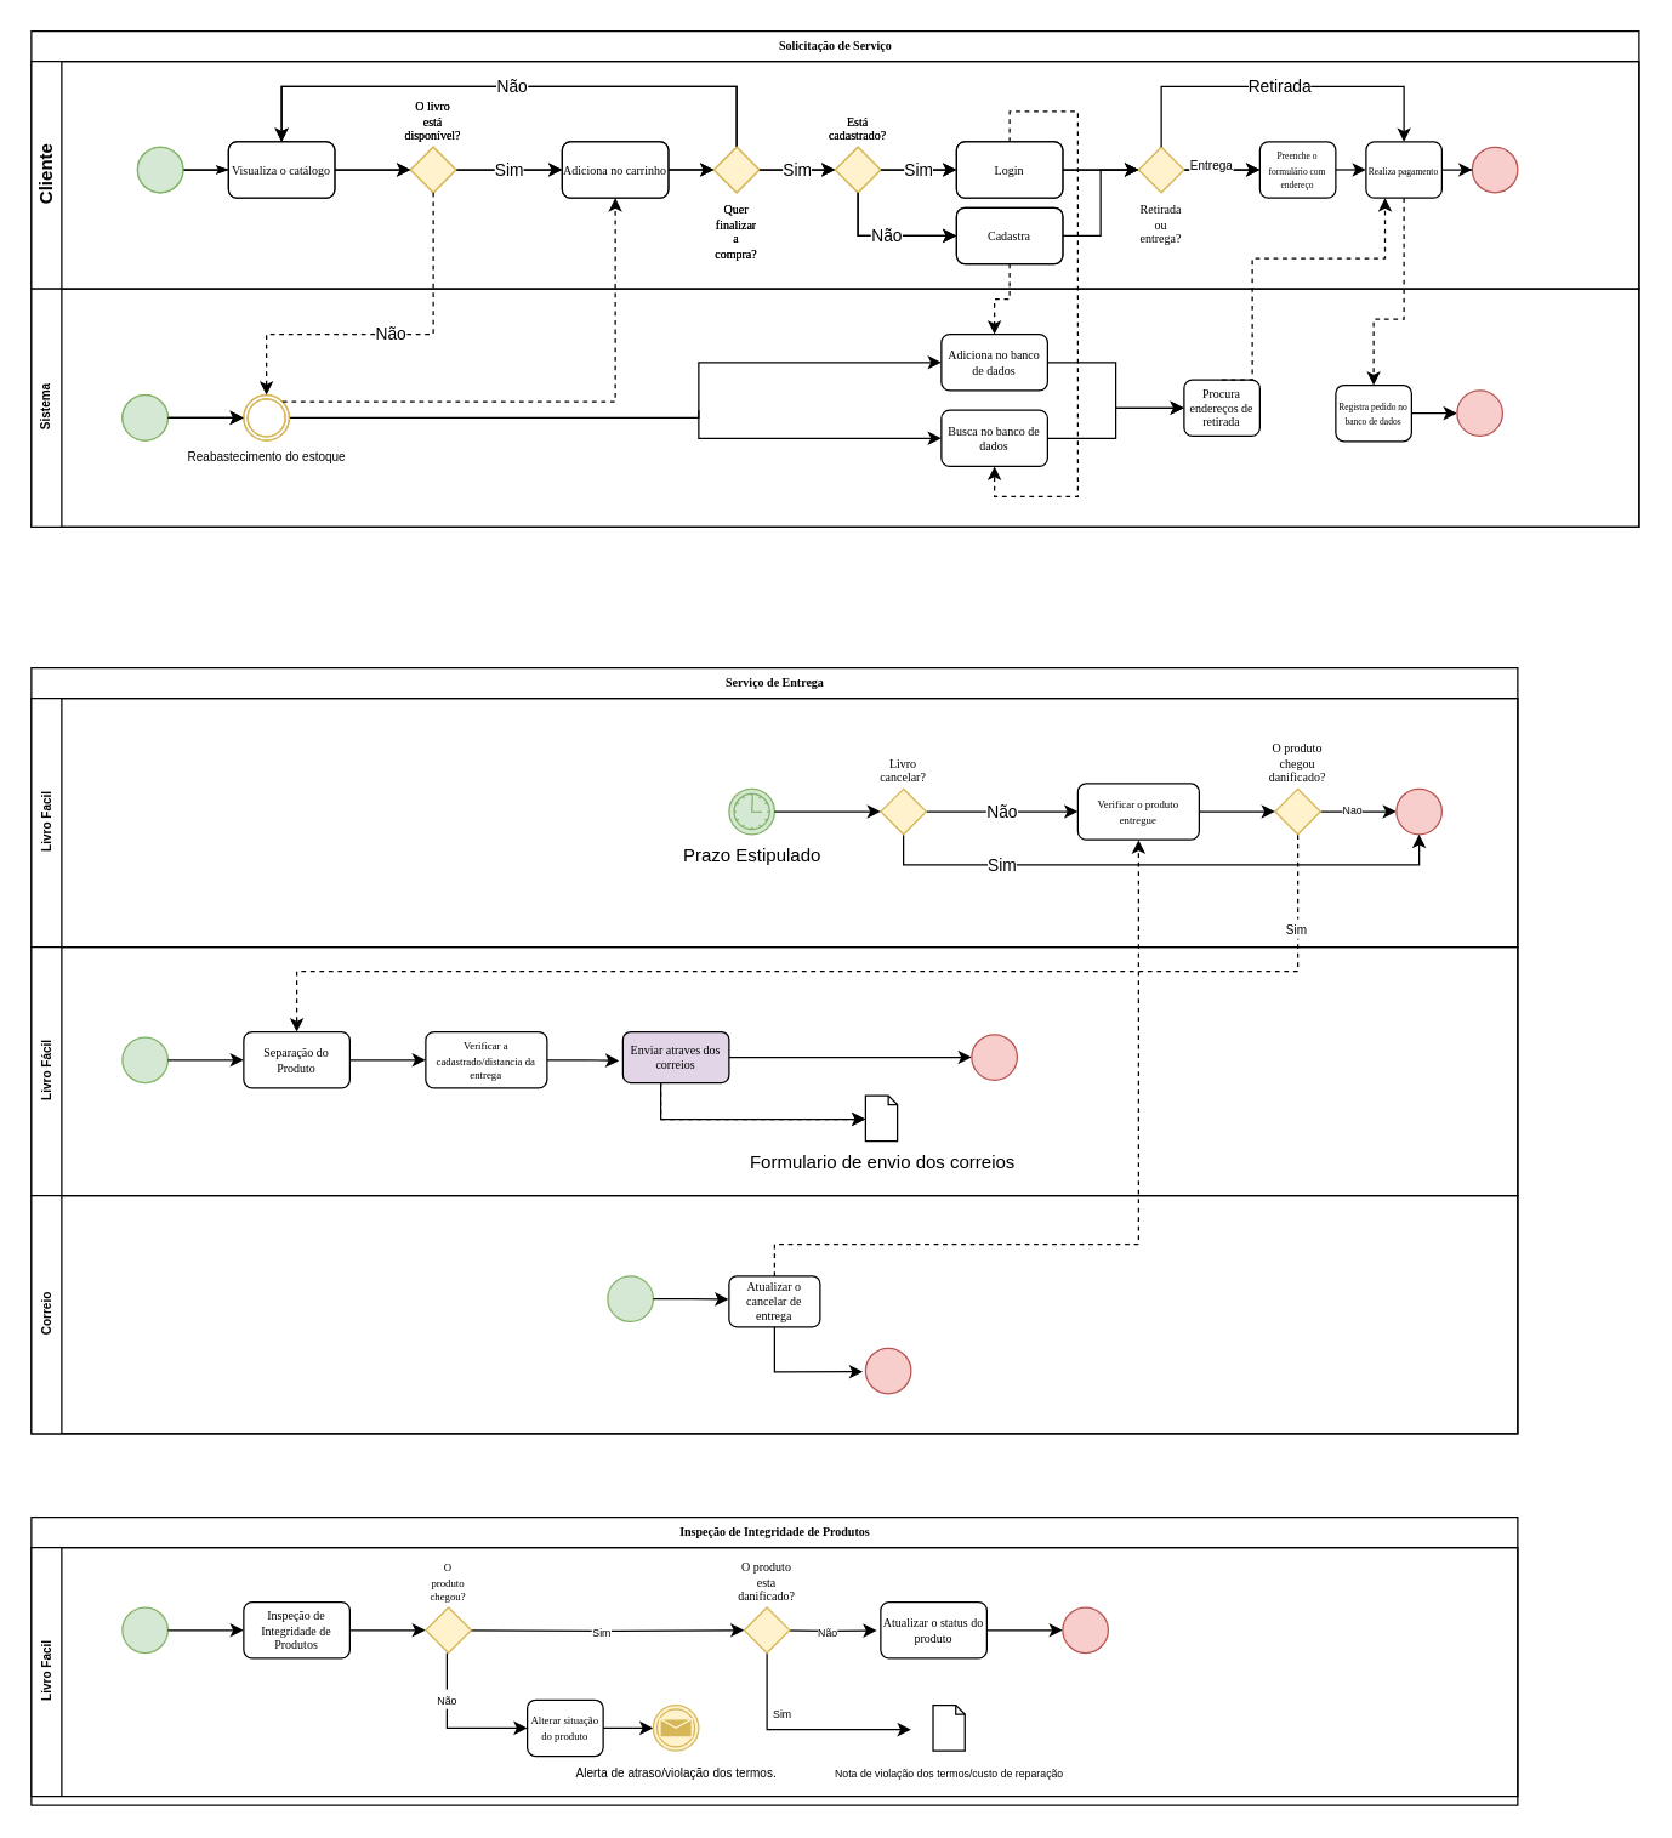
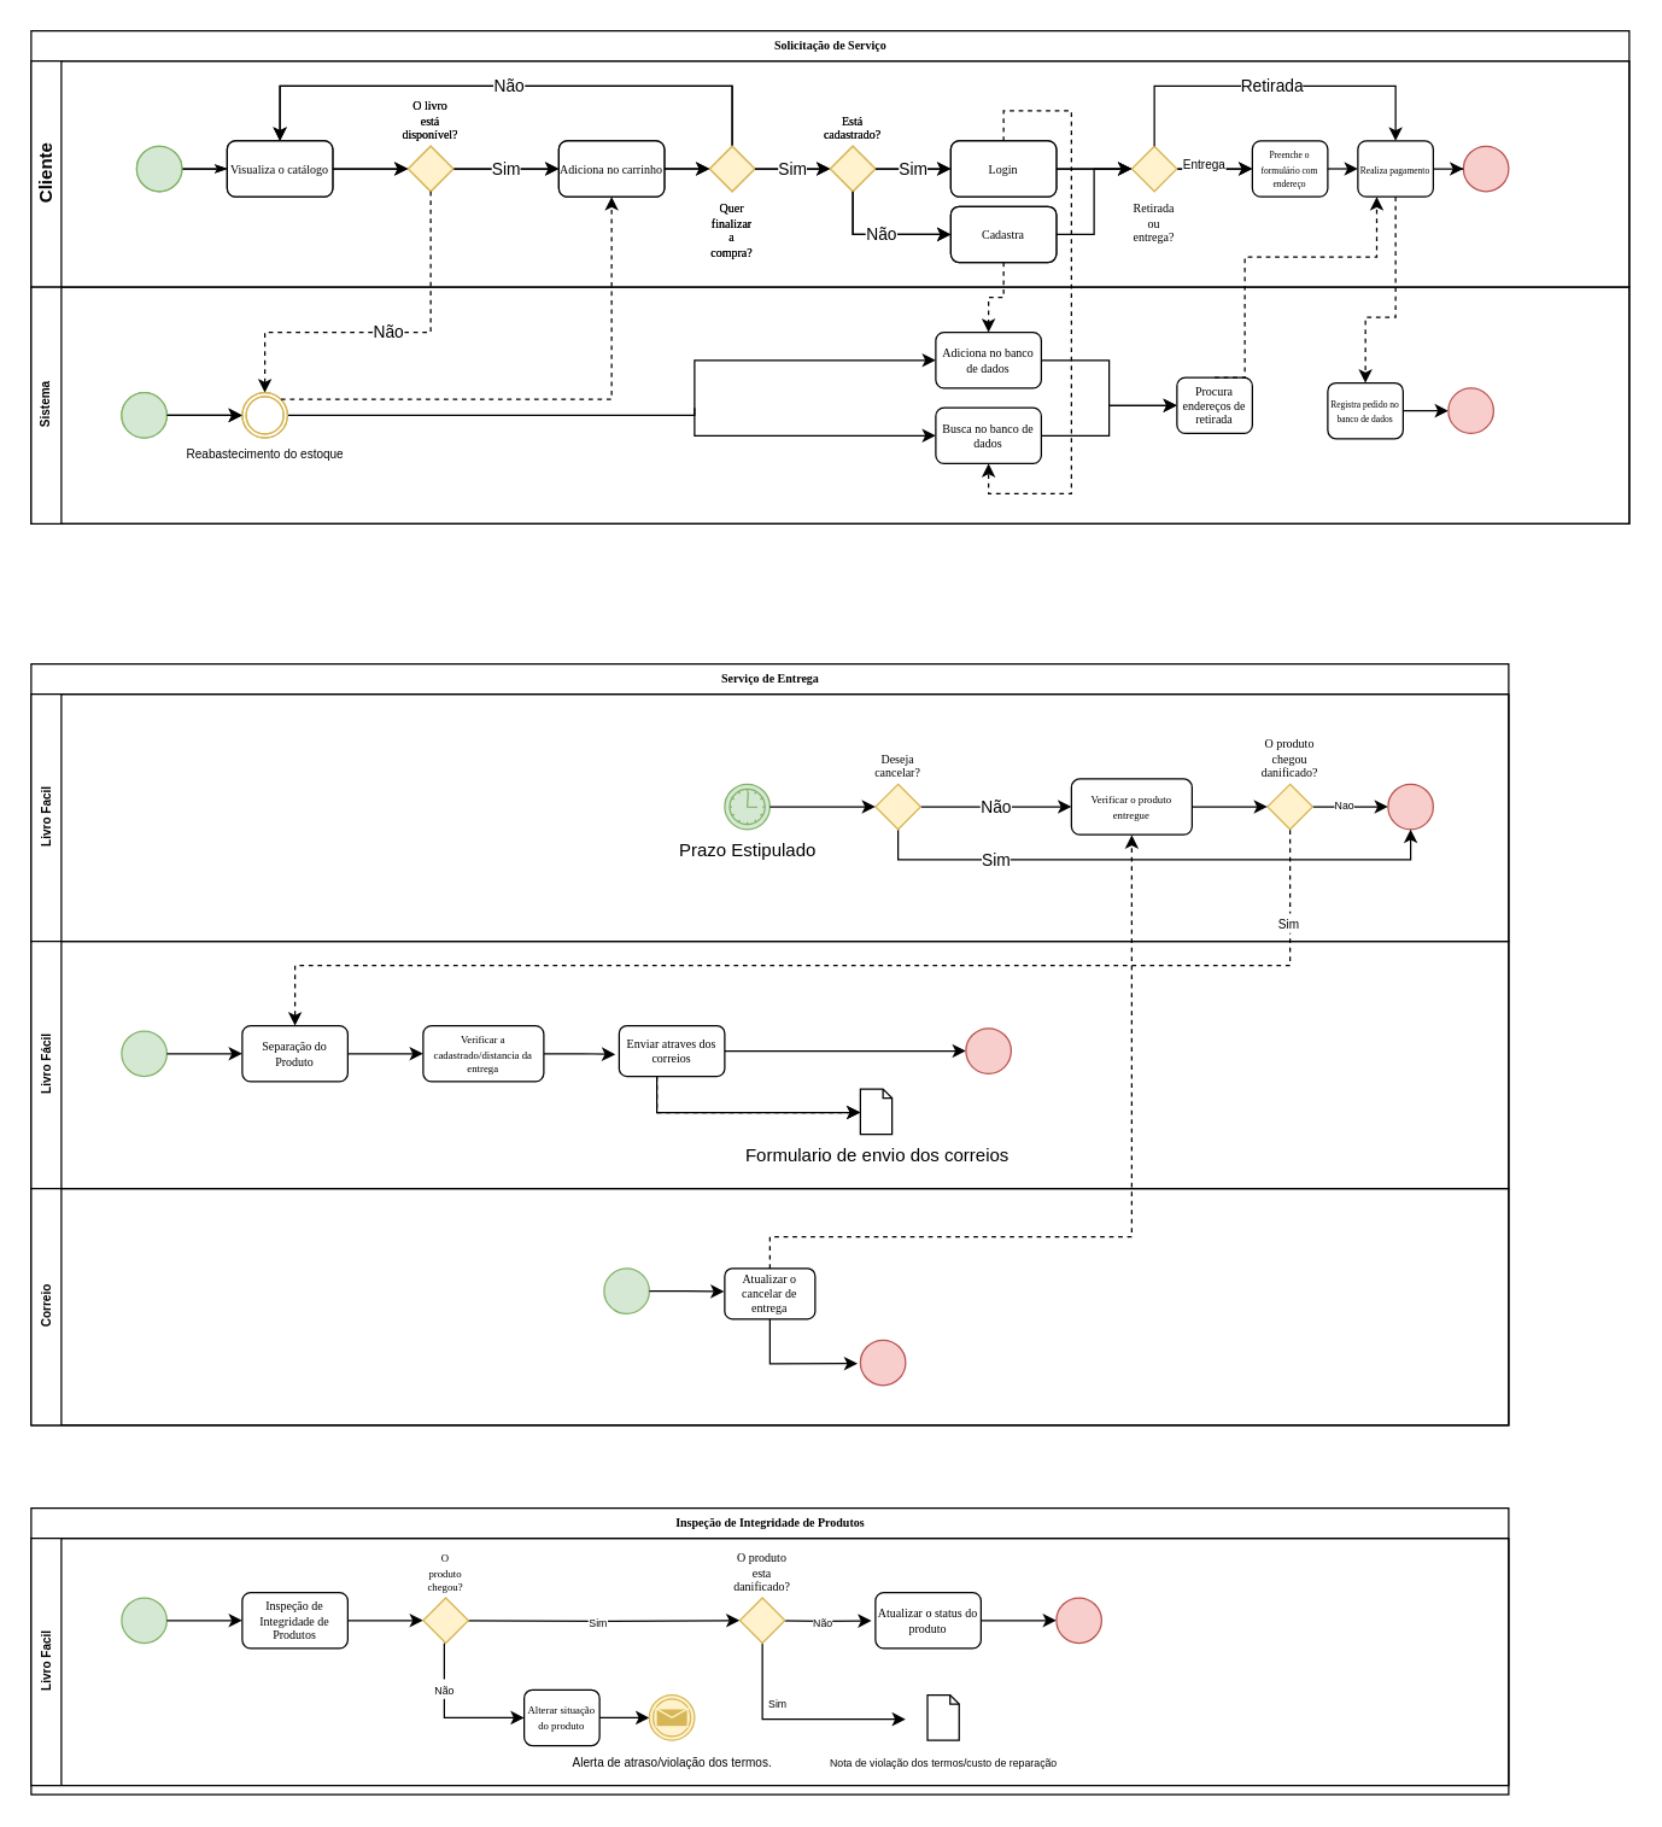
- <mxCell id="85" value="Livro cancelar?" style="strokeWidth=1;html=1;shape=mxgraph.flowchart.decision;whiteSpace=wrap;rounded=1;shadow=0;labelBackgroundColor=none;fontFamily=Verdana;fontSize=8;align=center;fillColor=#fff2cc;strokeColor=#d6b656;verticalAlign=bottom;labelPosition=center;verticalLabelPosition=top;" vertex="1" parent="75"><mxGeometry x="560" y="59.75" width="30" height="30" as="geometry" /></mxCell>
+ <mxCell id="85" value="Deseja cancelar?" style="strokeWidth=1;html=1;shape=mxgraph.flowchart.decision;whiteSpace=wrap;rounded=1;shadow=0;labelBackgroundColor=none;fontFamily=Verdana;fontSize=8;align=center;fillColor=#fff2cc;strokeColor=#d6b656;verticalAlign=bottom;labelPosition=center;verticalLabelPosition=top;" vertex="1" parent="75"><mxGeometry x="560" y="59.75" width="30" height="30" as="geometry" /></mxCell>
- <mxCell id="99" value="Enviar atraves dos correios" style="rounded=1;whiteSpace=wrap;html=1;shadow=0;labelBackgroundColor=none;strokeWidth=1;fontFamily=Verdana;fontSize=8;align=center;fillColor=#e1d5e7;" vertex="1" parent="89"><mxGeometry x="390" y="56" width="70" height="33.5" as="geometry" /></mxCell>
+ <mxCell id="99" value="Enviar atraves dos correios" style="rounded=1;whiteSpace=wrap;html=1;shadow=0;labelBackgroundColor=none;strokeWidth=1;fontFamily=Verdana;fontSize=8;align=center;" vertex="1" parent="89"><mxGeometry x="390" y="56" width="70" height="33.5" as="geometry" /></mxCell>
